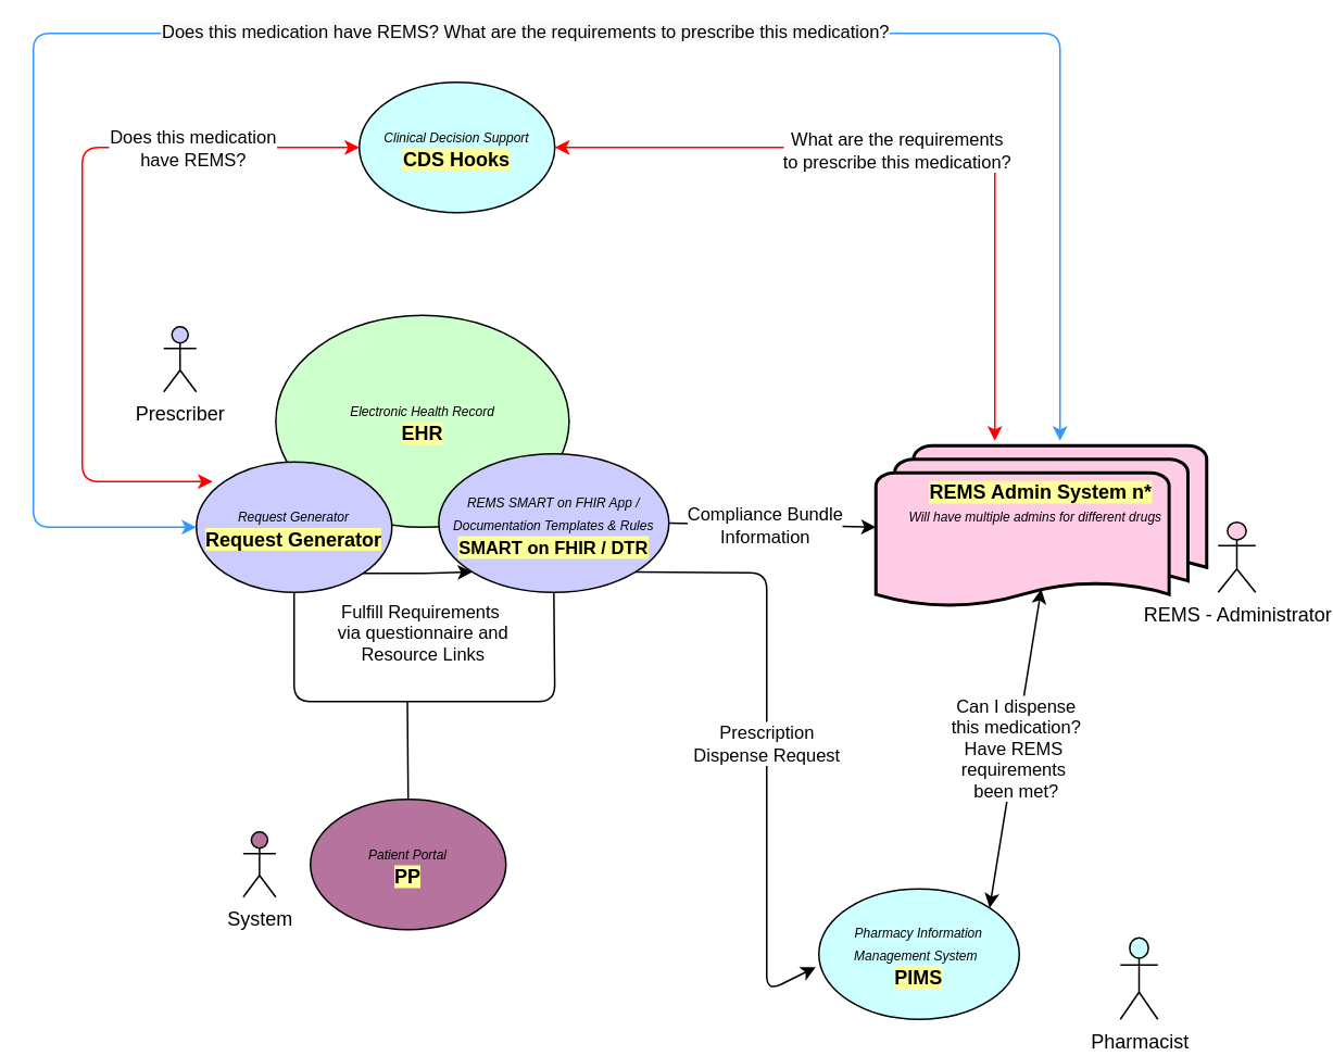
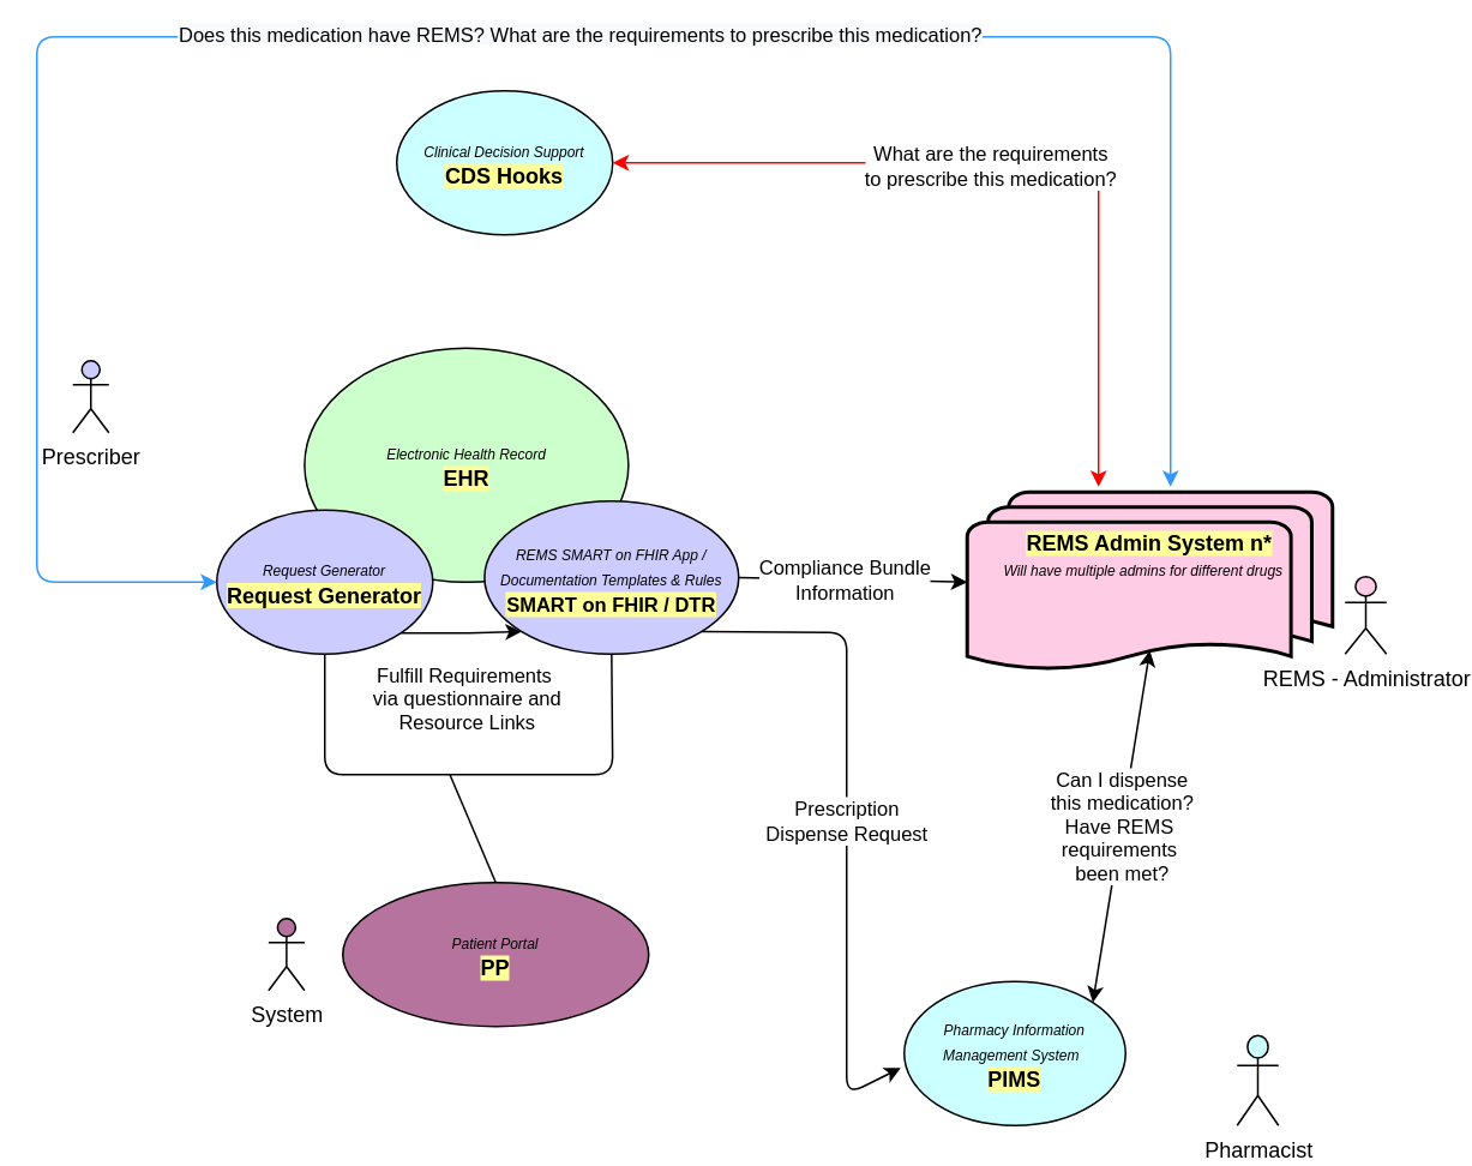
- <mxCell id="10" value="Prescriber" style="shape=umlActor;verticalLabelPosition=bottom;verticalAlign=top;html=1;fillColor=#CCCCFF;" parent="1" vertex="1"><mxGeometry x="100" y="200" width="20" height="40" as="geometry" /></mxCell>
+ <mxCell id="10" value="Prescriber" style="shape=umlActor;verticalLabelPosition=bottom;verticalAlign=top;html=1;fillColor=#CCCCFF;" parent="1" vertex="1"><mxGeometry x="40" y="200" width="20" height="40" as="geometry" /></mxCell>
- <mxCell id="11" value="" style="endArrow=classic;startArrow=classic;html=1;strokeColor=#FF0000;entryX=0.083;entryY=0.15;entryDx=0;entryDy=0;exitX=0;exitY=0.5;exitDx=0;exitDy=0;entryPerimeter=0;" parent="1" source="2" target="9" edge="1"><mxGeometry width="50" height="50" relative="1" as="geometry"><mxPoint x="130" y="130" as="sourcePoint" /><mxPoint x="80" y="170" as="targetPoint" /><Array as="points"><mxPoint x="50" y="90" /><mxPoint x="50" y="210" /><mxPoint x="50" y="295" /></Array></mxGeometry></mxCell>
- <mxCell id="12" value="Does this medication&lt;br&gt;have REMS?" style="edgeLabel;html=1;align=center;verticalAlign=middle;resizable=0;points=[];" parent="11" vertex="1" connectable="0"><mxGeometry x="-0.448" y="-3" relative="1" as="geometry"><mxPoint x="23" y="3" as="offset" /></mxGeometry></mxCell>
- <mxCell id="24" value="&lt;span style=&quot;font-size: 8px&quot;&gt;&lt;i&gt;Patient Portal&lt;/i&gt;&lt;/span&gt;&lt;br&gt;&lt;span style=&quot;background-color: rgb(255 , 255 , 153)&quot;&gt;&lt;b&gt;PP&lt;/b&gt;&lt;/span&gt;" style="ellipse;whiteSpace=wrap;html=1;fillColor=#B5739D;" parent="1" vertex="1"><mxGeometry x="190" y="490" width="120" height="80" as="geometry" /></mxCell>
+ <mxCell id="24" value="&lt;span style=&quot;font-size: 8px&quot;&gt;&lt;i&gt;Patient Portal&lt;/i&gt;&lt;/span&gt;&lt;br&gt;&lt;span style=&quot;background-color: rgb(255 , 255 , 153)&quot;&gt;&lt;b&gt;PP&lt;/b&gt;&lt;/span&gt;" style="ellipse;whiteSpace=wrap;html=1;fillColor=#B5739D;" parent="1" vertex="1"><mxGeometry x="190" y="490" width="170" height="80" as="geometry" /></mxCell>
